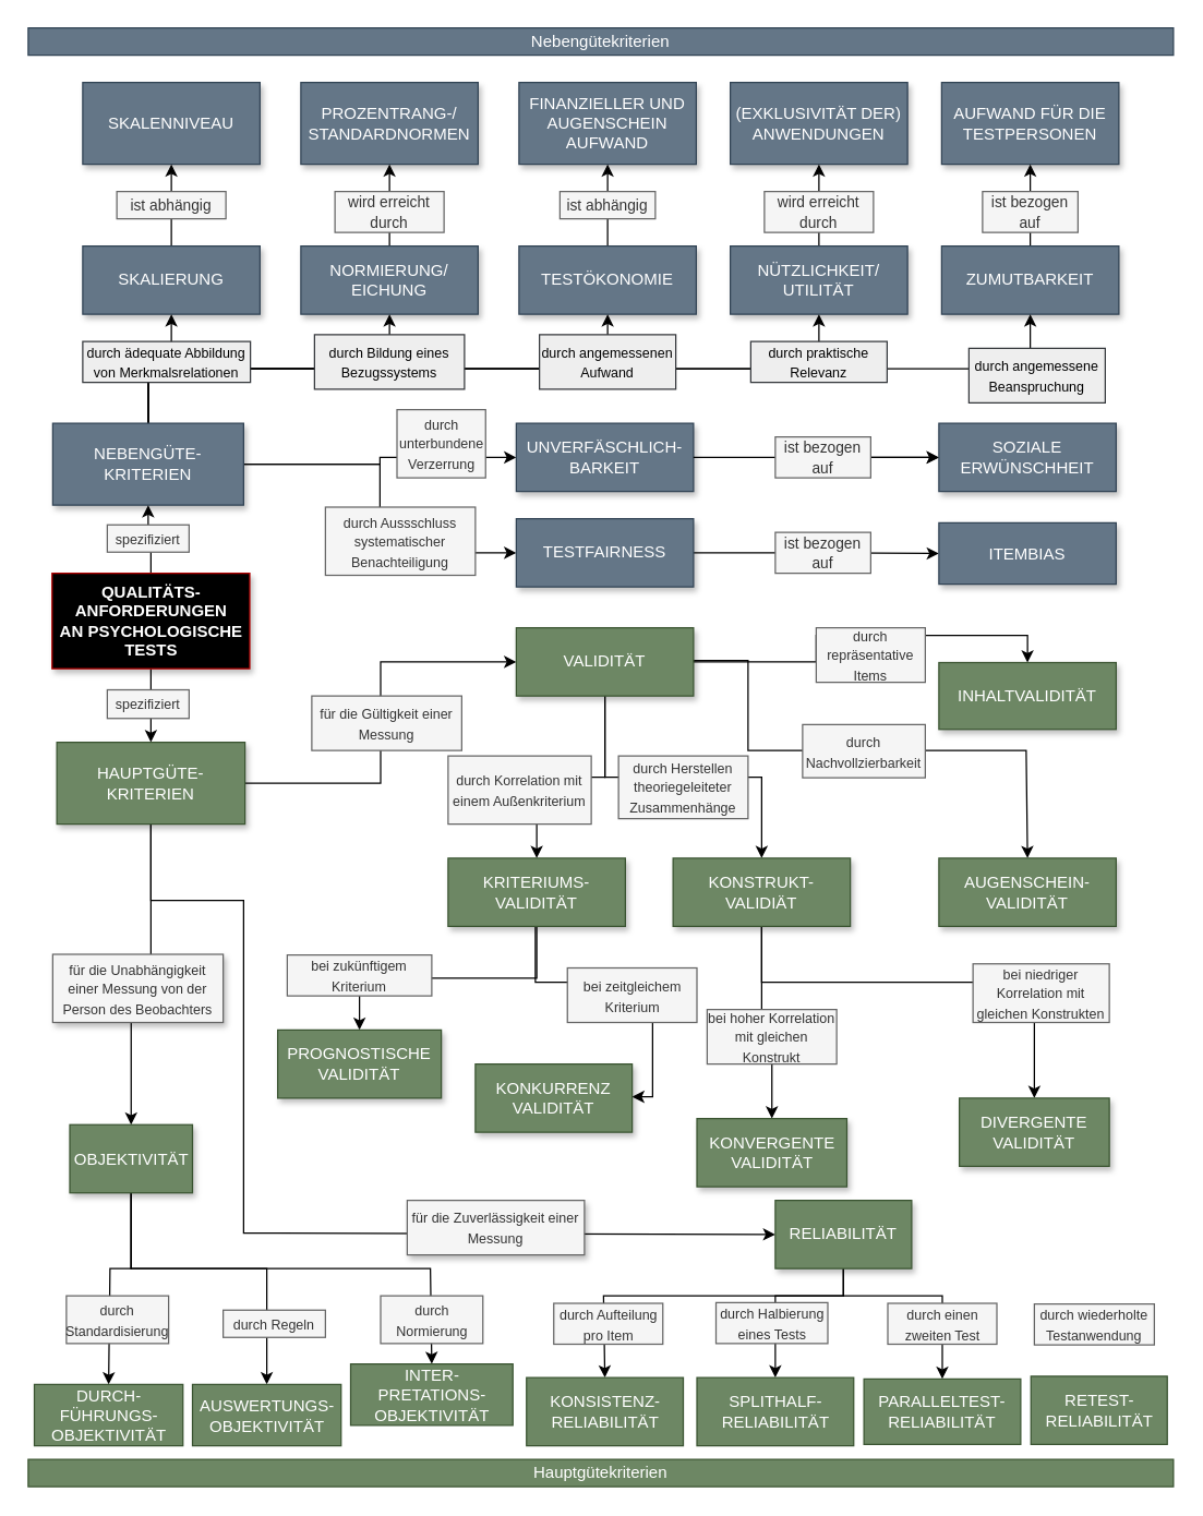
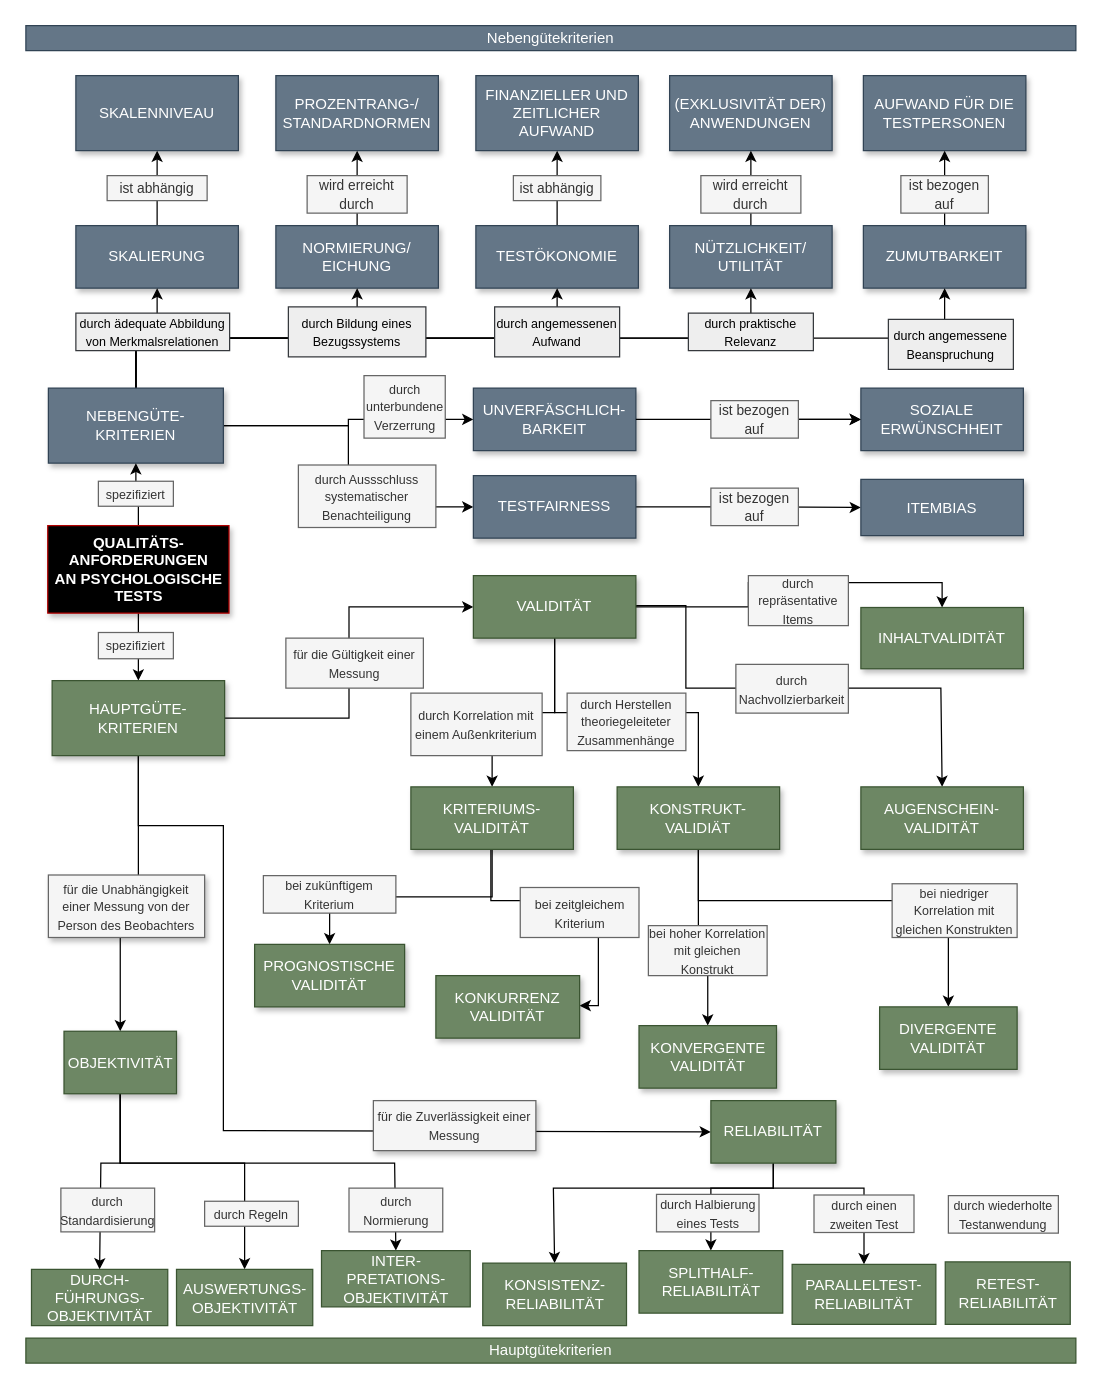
- <mxCell id="5" value="FINANZIELLER UND AUGENSCHEIN AUFWAND" style="text;html=1;strokeColor=#314354;fillColor=#647687;align=center;verticalAlign=middle;whiteSpace=wrap;rounded=0;fontColor=#ffffff;shadow=1;" parent="1" vertex="1"><mxGeometry x="380" y="60" width="130" height="60" as="geometry" /></mxCell>
+ <mxCell id="5" value="FINANZIELLER UND ZEITLICHER AUFWAND" style="text;html=1;strokeColor=#314354;fillColor=#647687;align=center;verticalAlign=middle;whiteSpace=wrap;rounded=0;fontColor=#ffffff;shadow=1;" parent="1" vertex="1"><mxGeometry x="380" y="60" width="130" height="60" as="geometry" /></mxCell>
- <mxCell id="100" value="&lt;font style=&quot;font-size: 10px&quot;&gt;durch Aufteilung pro Item&lt;/font&gt;" style="text;html=1;strokeColor=#666666;fillColor=#f5f5f5;align=center;verticalAlign=middle;whiteSpace=wrap;rounded=0;shadow=0;comic=0;fontColor=#333333;" parent="1" vertex="1"><mxGeometry x="405.5" y="955.5" width="80" height="30" as="geometry" /></mxCell>
- <mxCell id="97" value="&lt;font color=&quot;#FFFFFF&quot;&gt;SPLITHALF-RELIABILITÄT&lt;/font&gt;" style="text;html=1;strokeColor=#3A5431;fillColor=#6d8764;align=center;verticalAlign=middle;whiteSpace=wrap;rounded=0;shadow=0;comic=0;fontColor=#ffffff;" parent="1" vertex="1"><mxGeometry x="510.5" y="1010" width="115" height="50" as="geometry" /></mxCell>
+ <mxCell id="97" value="&lt;font color=&quot;#FFFFFF&quot;&gt;SPLITHALF-RELIABILITÄT&lt;/font&gt;" style="text;html=1;strokeColor=#3A5431;fillColor=#6d8764;align=center;verticalAlign=middle;whiteSpace=wrap;rounded=0;shadow=0;comic=0;fontColor=#ffffff;" parent="1" vertex="1"><mxGeometry x="510.5" y="1000" width="115" height="50" as="geometry" /></mxCell>
